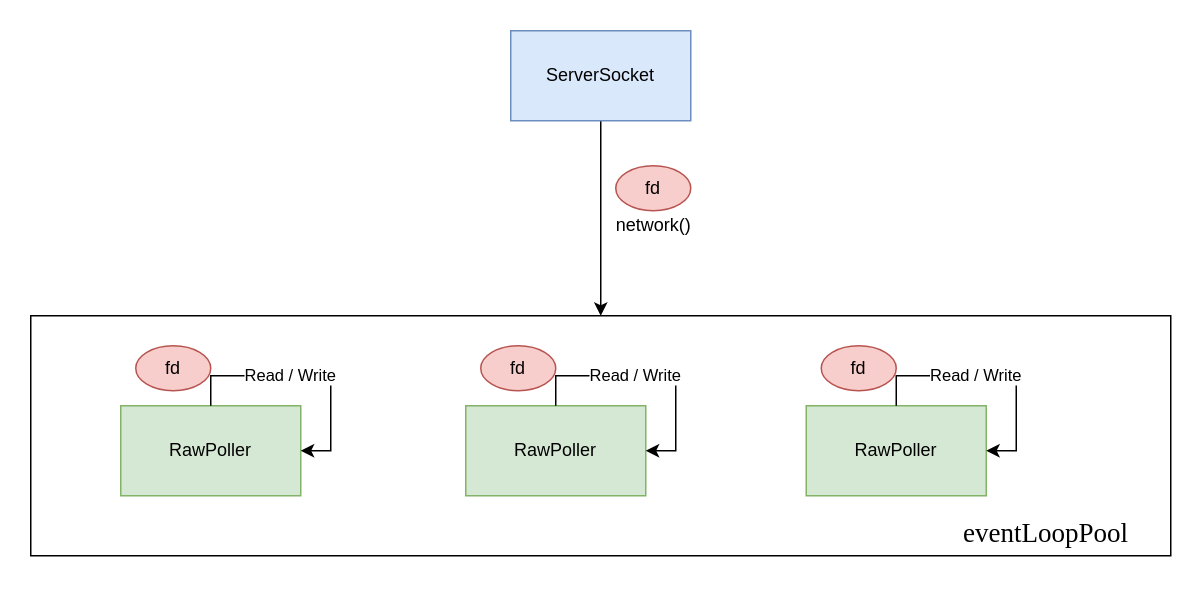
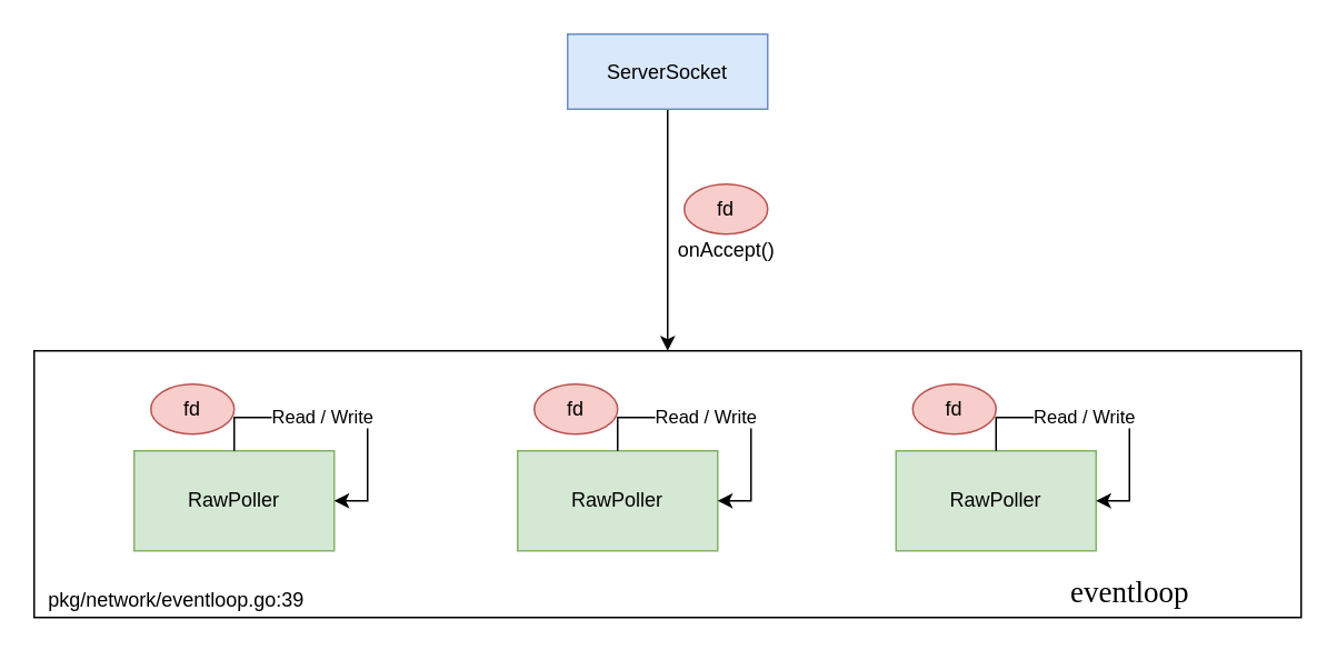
- <mxCell id="4" value="ServerSocket" style="rounded=0;whiteSpace=wrap;html=1;fillColor=#dae8fc;strokeColor=#6c8ebf;" vertex="1" parent="1"><mxGeometry x="340" y="20" width="120" height="60" as="geometry" /></mxCell>
+ <mxCell id="4" value="ServerSocket" style="rounded=0;whiteSpace=wrap;html=1;fillColor=#dae8fc;strokeColor=#6c8ebf;" vertex="1" parent="1"><mxGeometry x="340" y="20" width="120" height="45" as="geometry" /></mxCell>
- <mxCell id="5" value="network()" style="text;html=1;align=center;verticalAlign=middle;resizable=0;points=[];autosize=1;" vertex="1" parent="1"><mxGeometry x="400" y="140" width="70" height="20" as="geometry" /></mxCell>
+ <mxCell id="5" value="onAccept()" style="text;html=1;align=center;verticalAlign=middle;resizable=0;points=[];autosize=1;" vertex="1" parent="1"><mxGeometry x="400" y="140" width="70" height="20" as="geometry" /></mxCell>
- <mxCell id="9" value="&lt;pre style=&quot;background-color: rgb(255, 255, 255); color: rgb(8, 8, 8); font-family: &amp;quot;fira code&amp;quot;; font-size: 18px;&quot;&gt;&lt;span style=&quot;color: rgb(0, 0, 0); font-size: 18px;&quot;&gt;eventLoopPool&lt;/span&gt;&lt;/pre&gt;" style="text;whiteSpace=wrap;html=1;fontSize=18;" vertex="1" parent="1"><mxGeometry x="640" y="320" width="140" height="60" as="geometry" /></mxCell>
+ <mxCell id="9" value="&lt;pre style=&quot;background-color: rgb(255, 255, 255); color: rgb(8, 8, 8); font-family: &amp;quot;fira code&amp;quot;; font-size: 18px;&quot;&gt;&lt;span style=&quot;color: rgb(0, 0, 0); font-size: 18px;&quot;&gt;eventloop&lt;/span&gt;&lt;/pre&gt;" style="text;whiteSpace=wrap;html=1;fontSize=18;" vertex="1" parent="1"><mxGeometry x="640" y="320" width="140" height="60" as="geometry" /></mxCell>
+ <mxCell id="8" value="pkg/network/eventloop.go:39" style="text;html=1;align=center;verticalAlign=middle;resizable=0;points=[];autosize=1;" vertex="1" parent="1"><mxGeometry x="20" y="350" width="170" height="20" as="geometry" /></mxCell>
